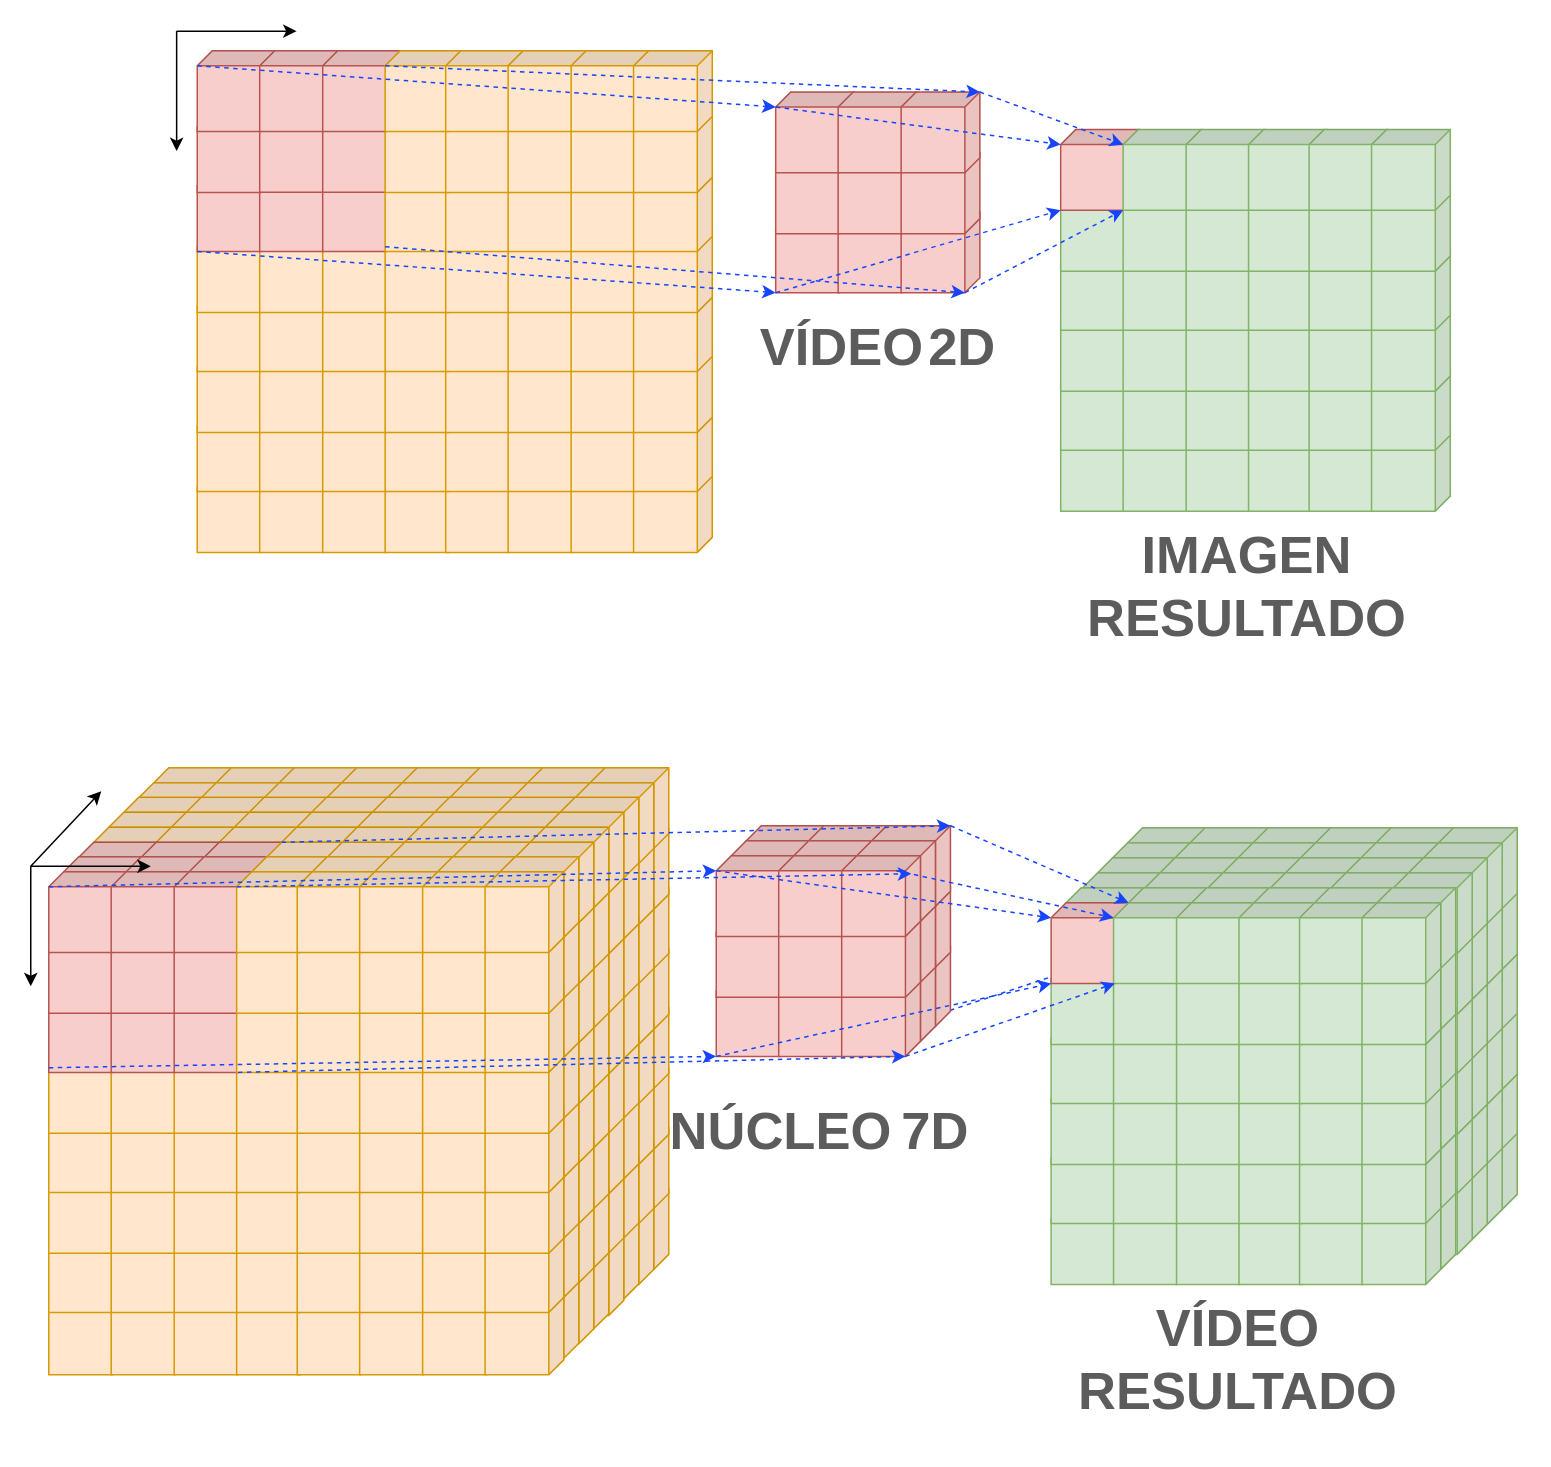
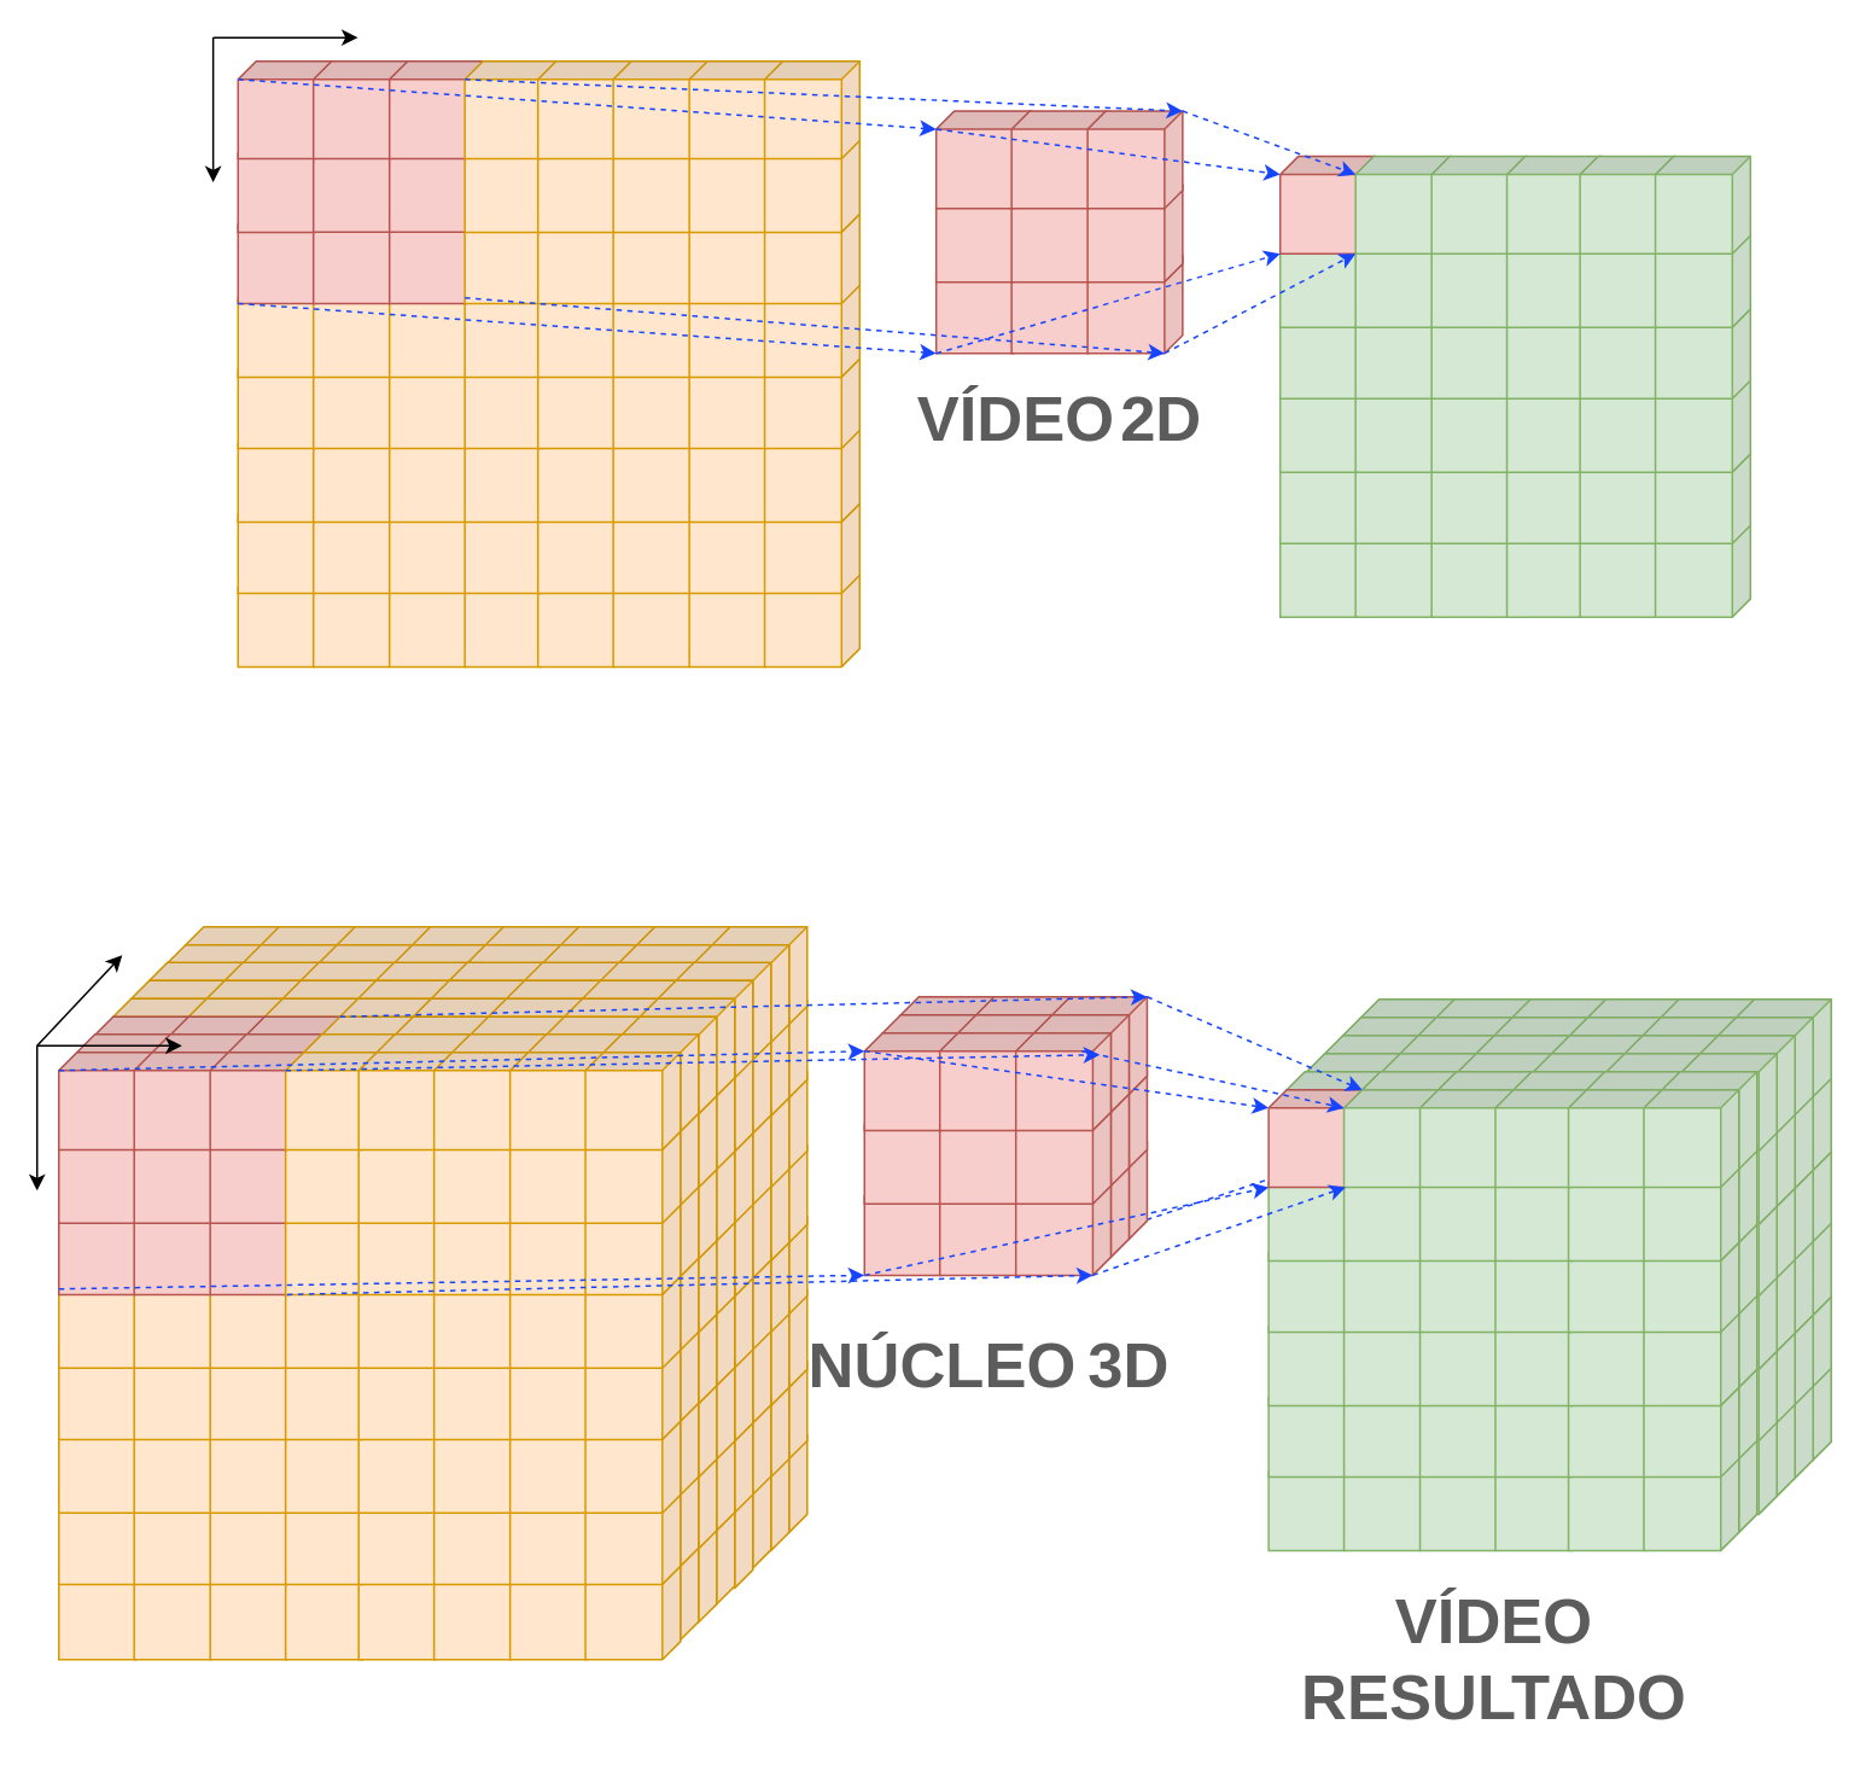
- <mxCell id="899" value="&lt;font size=&quot;1&quot;&gt;&lt;b style=&quot;font-size: 35px&quot;&gt;IMAGEN RESULTADO&lt;br&gt;&lt;/b&gt;&lt;/font&gt;" style="text;html=1;strokeColor=none;fillColor=none;align=center;verticalAlign=middle;whiteSpace=wrap;rounded=0;sketch=0;fontColor=#5C5C5C;" vertex="1" parent="1"><mxGeometry x="706" y="339.63" width="250" height="100" as="geometry" /></mxCell>
- <mxCell id="898" value="&lt;font size=&quot;1&quot;&gt;&lt;b style=&quot;font-size: 35px&quot;&gt;NÚCLEO&lt;/b&gt;&lt;/font&gt;&amp;nbsp; &lt;b&gt;&lt;font style=&quot;font-size: 35px&quot;&gt;7D&lt;/font&gt;&lt;/b&gt;" style="text;html=1;strokeColor=none;fillColor=none;align=center;verticalAlign=middle;whiteSpace=wrap;rounded=0;sketch=0;fontColor=#5C5C5C;" vertex="1" parent="1"><mxGeometry x="377.68" y="703.14" width="335.62" height="100" as="geometry" /></mxCell>
+ <mxCell id="898" value="&lt;font size=&quot;1&quot;&gt;&lt;b style=&quot;font-size: 35px&quot;&gt;NÚCLEO&lt;/b&gt;&lt;/font&gt;&amp;nbsp; &lt;b&gt;&lt;font style=&quot;font-size: 35px&quot;&gt;3D&lt;/font&gt;&lt;/b&gt;" style="text;html=1;strokeColor=none;fillColor=none;align=center;verticalAlign=middle;whiteSpace=wrap;rounded=0;sketch=0;fontColor=#5C5C5C;" vertex="1" parent="1"><mxGeometry x="377.68" y="703.14" width="335.62" height="100" as="geometry" /></mxCell>
- <mxCell id="900" value="&lt;font size=&quot;1&quot;&gt;&lt;b style=&quot;font-size: 35px&quot;&gt;VÍDEO RESULTADO&lt;br&gt;&lt;/b&gt;&lt;/font&gt;" style="text;html=1;strokeColor=none;fillColor=none;align=center;verticalAlign=middle;whiteSpace=wrap;rounded=0;sketch=0;fontColor=#5C5C5C;" vertex="1" parent="1"><mxGeometry x="699.62" y="855.14" width="250" height="100" as="geometry" /></mxCell>
+ <mxCell id="900" value="&lt;font size=&quot;1&quot;&gt;&lt;b style=&quot;font-size: 35px&quot;&gt;VÍDEO RESULTADO&lt;br&gt;&lt;/b&gt;&lt;/font&gt;" style="text;html=1;strokeColor=none;fillColor=none;align=center;verticalAlign=middle;whiteSpace=wrap;rounded=0;sketch=0;fontColor=#5C5C5C;" vertex="1" parent="1"><mxGeometry x="699.62" y="865.14" width="250" height="100" as="geometry" /></mxCell>
